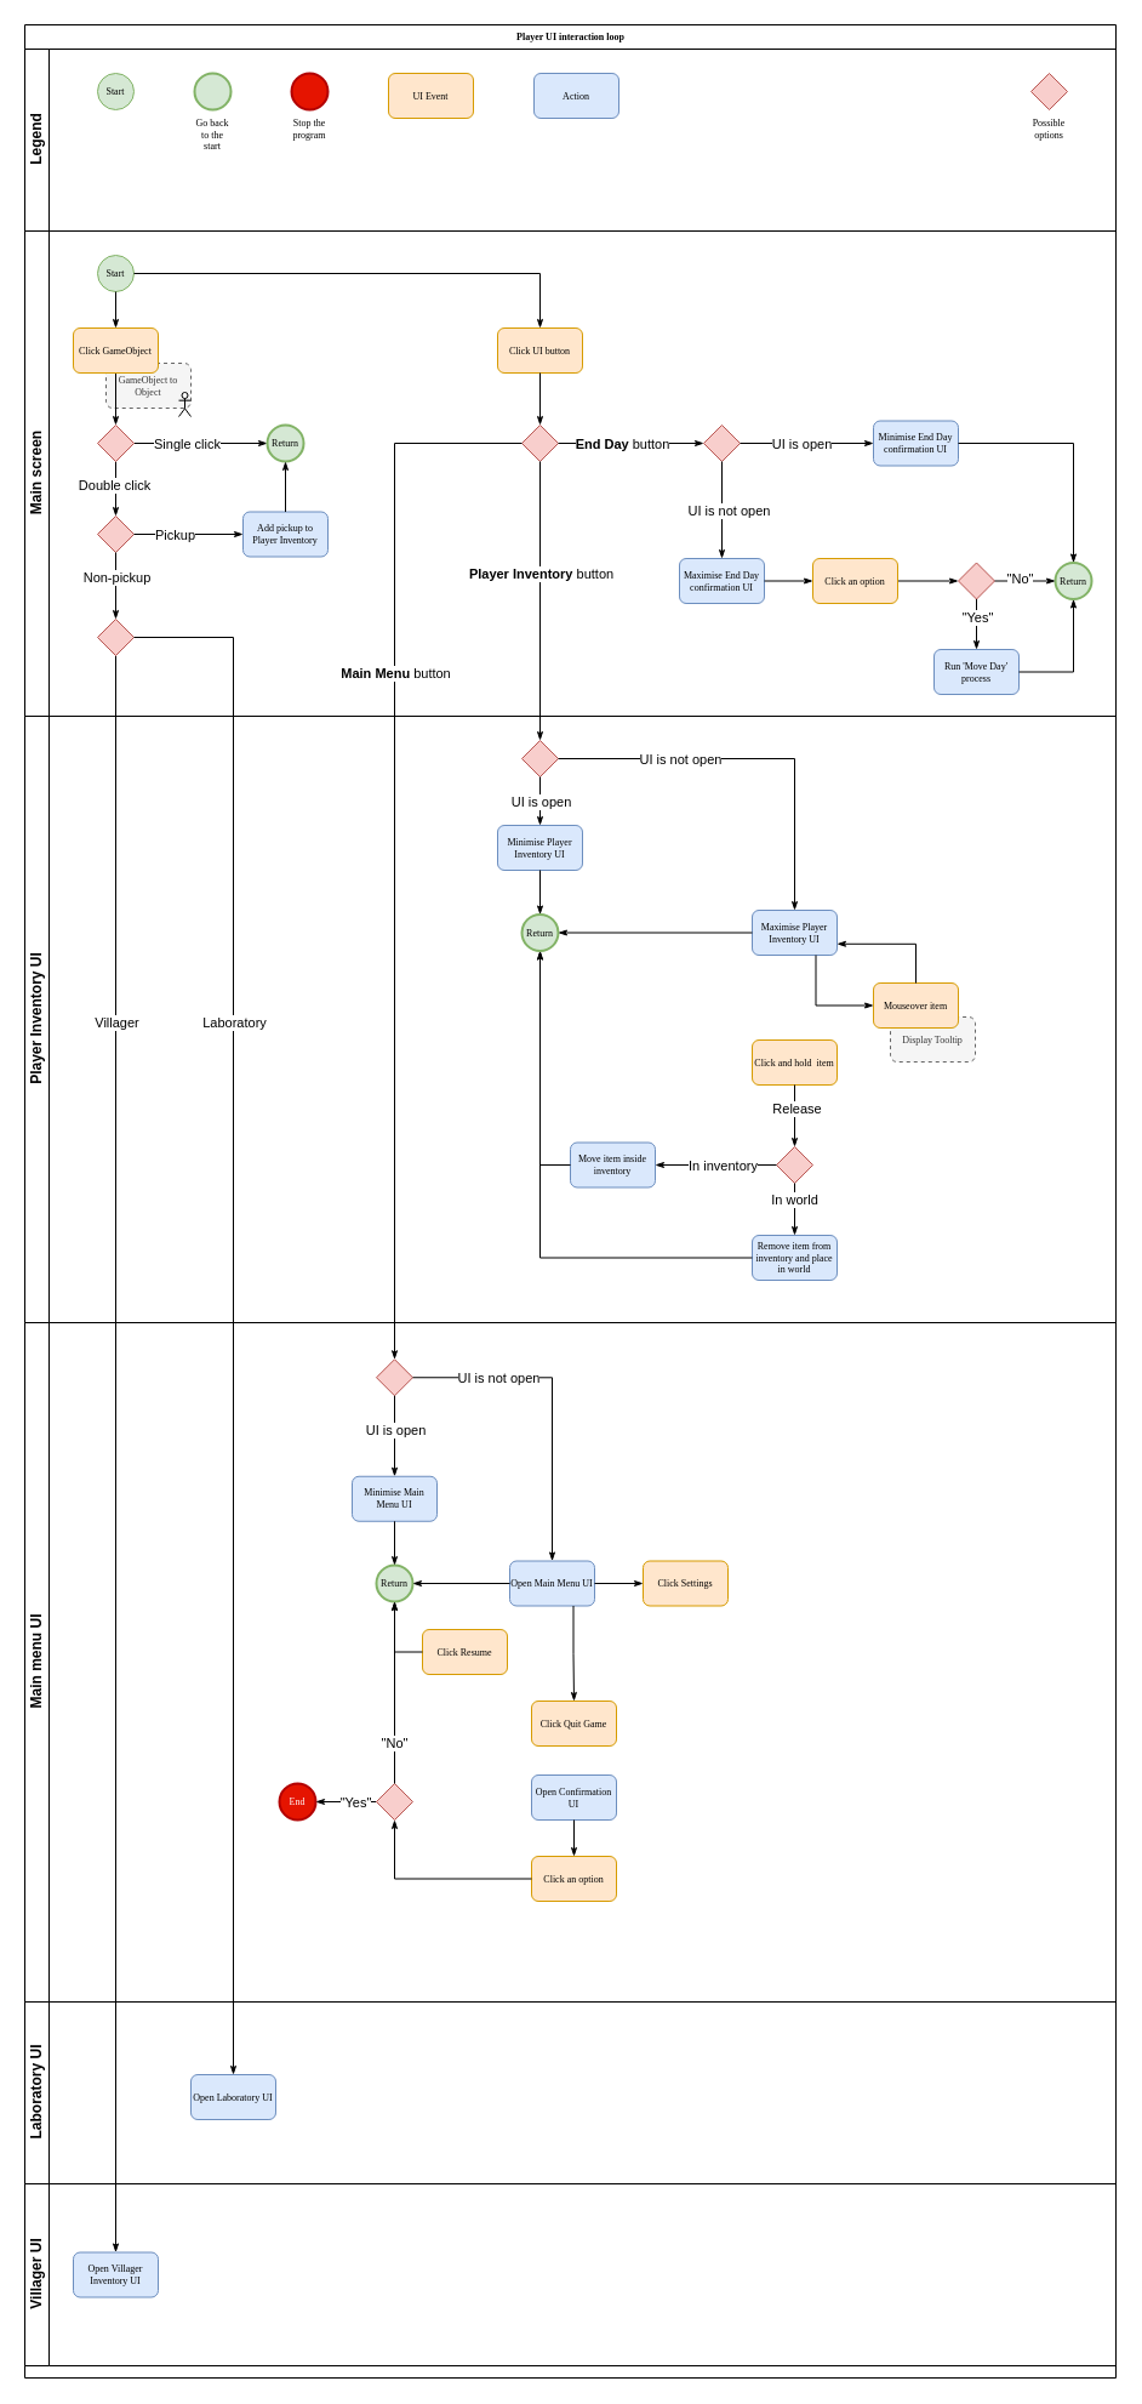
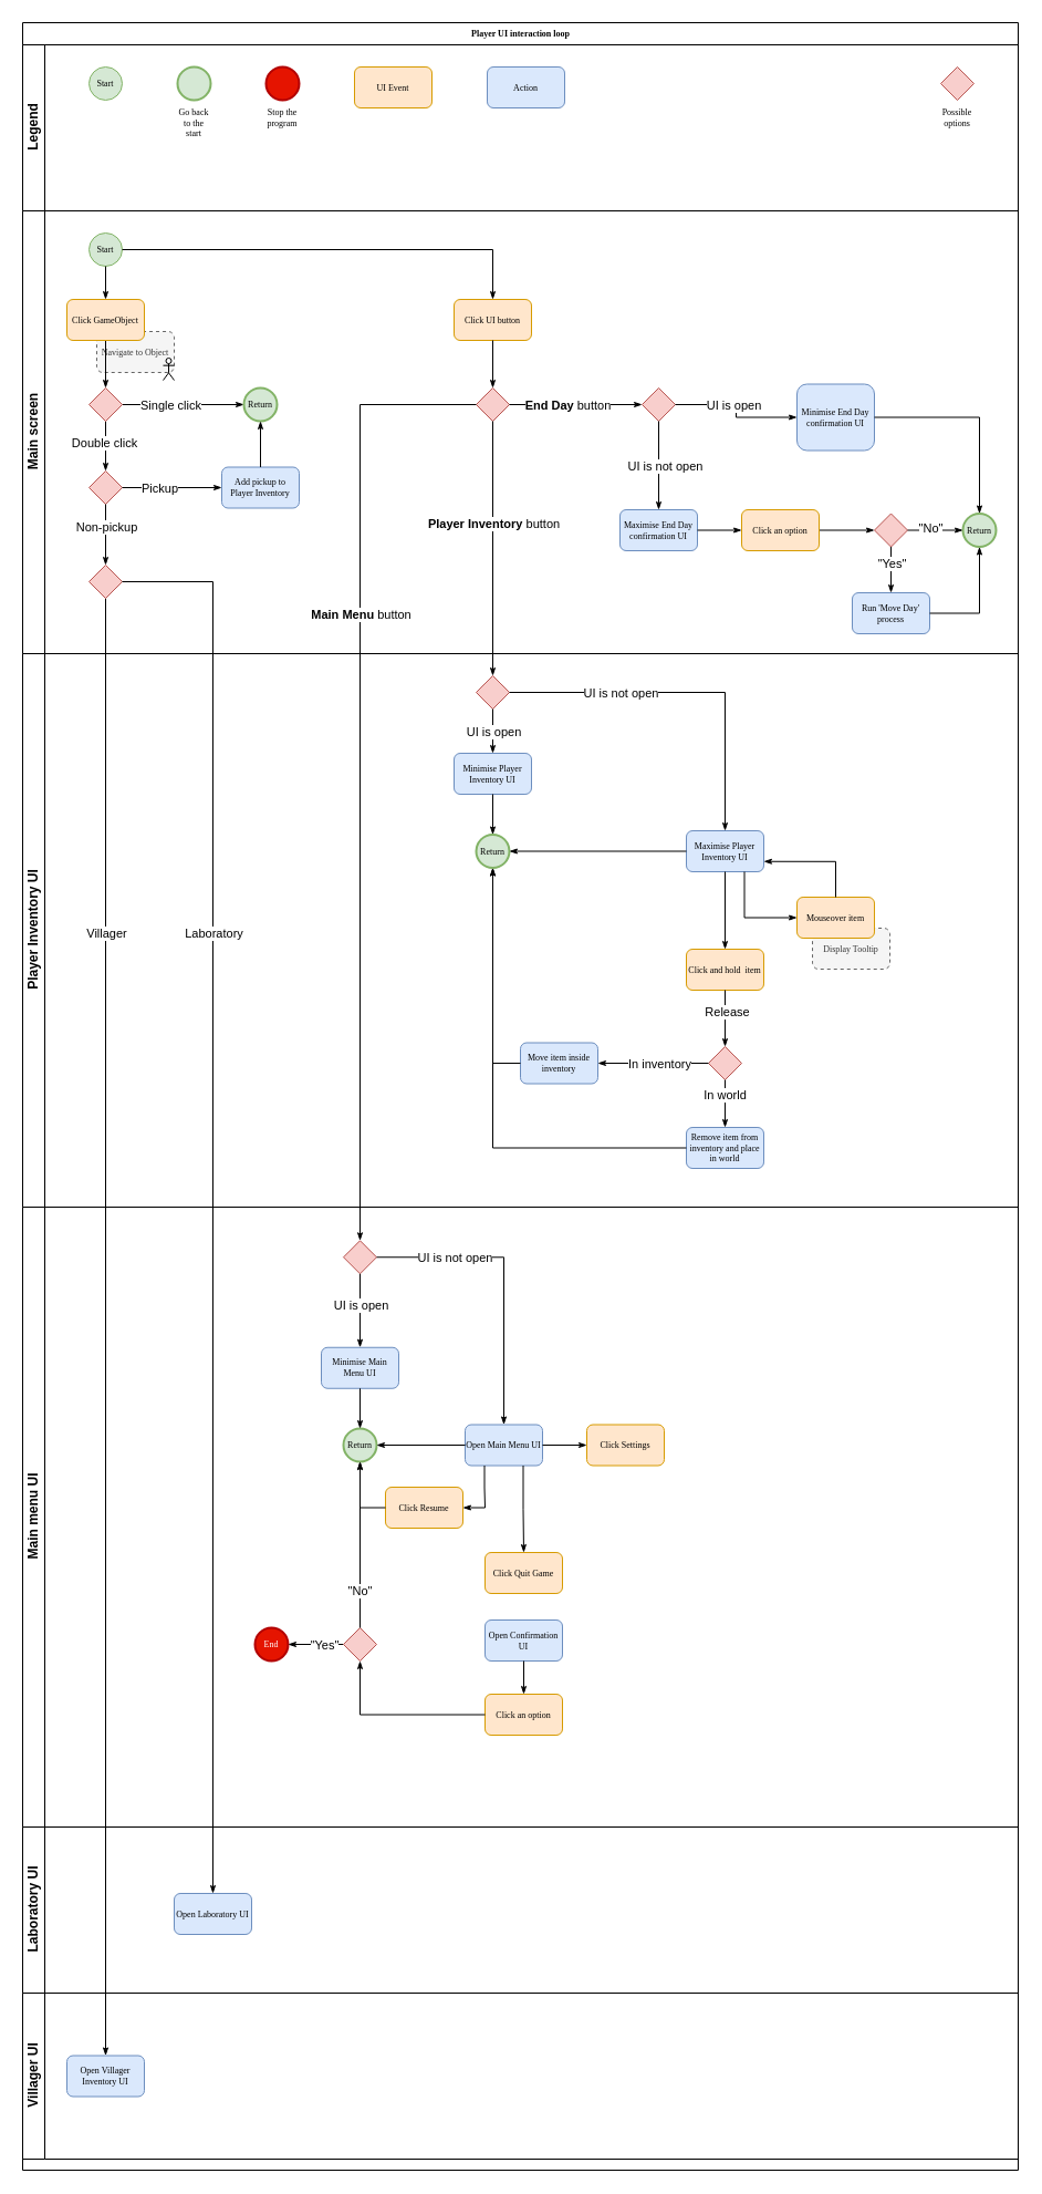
- <mxCell id="13" value="GameObject to Object" style="rounded=1;whiteSpace=wrap;html=1;shadow=0;labelBackgroundColor=none;strokeWidth=1;fontFamily=Verdana;fontSize=8;align=center;fillColor=#f5f5f5;strokeColor=#666666;fontColor=#333333;dashed=1;" vertex="1" parent="12"><mxGeometry x="67" y="109" width="70" height="37" as="geometry" /></mxCell>
+ <mxCell id="13" value="Navigate to Object" style="rounded=1;whiteSpace=wrap;html=1;shadow=0;labelBackgroundColor=none;strokeWidth=1;fontFamily=Verdana;fontSize=8;align=center;fillColor=#f5f5f5;strokeColor=#666666;fontColor=#333333;dashed=1;" vertex="1" parent="12"><mxGeometry x="67" y="109" width="70" height="37" as="geometry" /></mxCell>
- <mxCell id="55" value="Minimise End Day confirmation UI" style="rounded=1;whiteSpace=wrap;html=1;shadow=0;labelBackgroundColor=none;strokeWidth=1;fontFamily=Verdana;fontSize=8;align=center;fillColor=#dae8fc;strokeColor=#6c8ebf;" vertex="1" parent="12"><mxGeometry x="700" y="156.5" width="70" height="37" as="geometry" /></mxCell>
+ <mxCell id="55" value="Minimise End Day confirmation UI" style="rounded=1;whiteSpace=wrap;html=1;shadow=0;labelBackgroundColor=none;strokeWidth=1;fontFamily=Verdana;fontSize=8;align=center;fillColor=#dae8fc;strokeColor=#6c8ebf;" vertex="1" parent="12"><mxGeometry x="700" y="156.5" width="70" height="60" as="geometry" /></mxCell>
+ <mxCell id="64" style="edgeStyle=orthogonalEdgeStyle;rounded=0;html=1;labelBackgroundColor=none;startArrow=none;startFill=0;startSize=5;endArrow=classicThin;endFill=1;endSize=5;jettySize=auto;orthogonalLoop=1;strokeWidth=1;fontFamily=Verdana;fontSize=8;entryX=0.5;entryY=0;entryDx=0;entryDy=0;exitX=0.5;exitY=1;exitDx=0;exitDy=0;" edge="1" parent="59" source="61" target="65"><mxGeometry relative="1" as="geometry"><mxPoint x="680.29" y="160" as="sourcePoint" /><mxPoint x="770.29" y="250" as="targetPoint" /></mxGeometry></mxCell>
+ <mxCell id="112" style="edgeStyle=orthogonalEdgeStyle;rounded=0;html=1;labelBackgroundColor=none;startArrow=none;startFill=0;startSize=5;endArrow=classicThin;endFill=1;endSize=5;jettySize=auto;orthogonalLoop=1;strokeWidth=1;fontFamily=Verdana;fontSize=8;exitX=0.25;exitY=1;exitDx=0;exitDy=0;entryX=1;entryY=0.5;entryDx=0;entryDy=0;" edge="1" parent="89" source="93" target="100"><mxGeometry relative="1" as="geometry"><mxPoint x="330" y="349" as="sourcePoint" /><mxPoint x="315" y="240" as="targetPoint" /></mxGeometry></mxCell>
